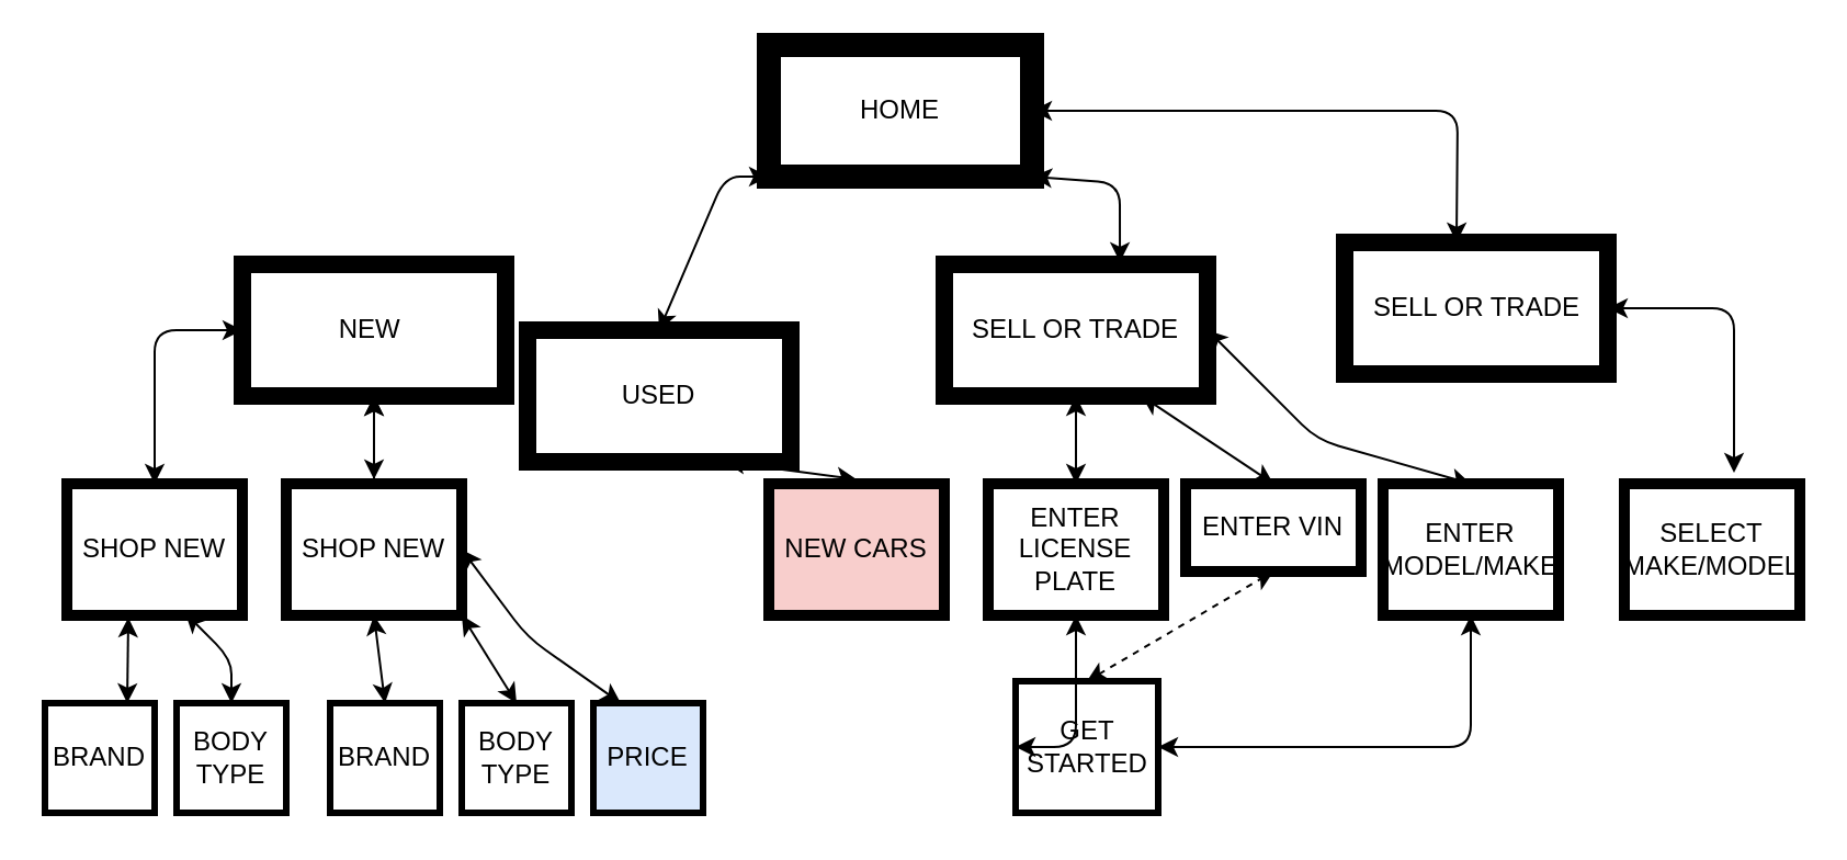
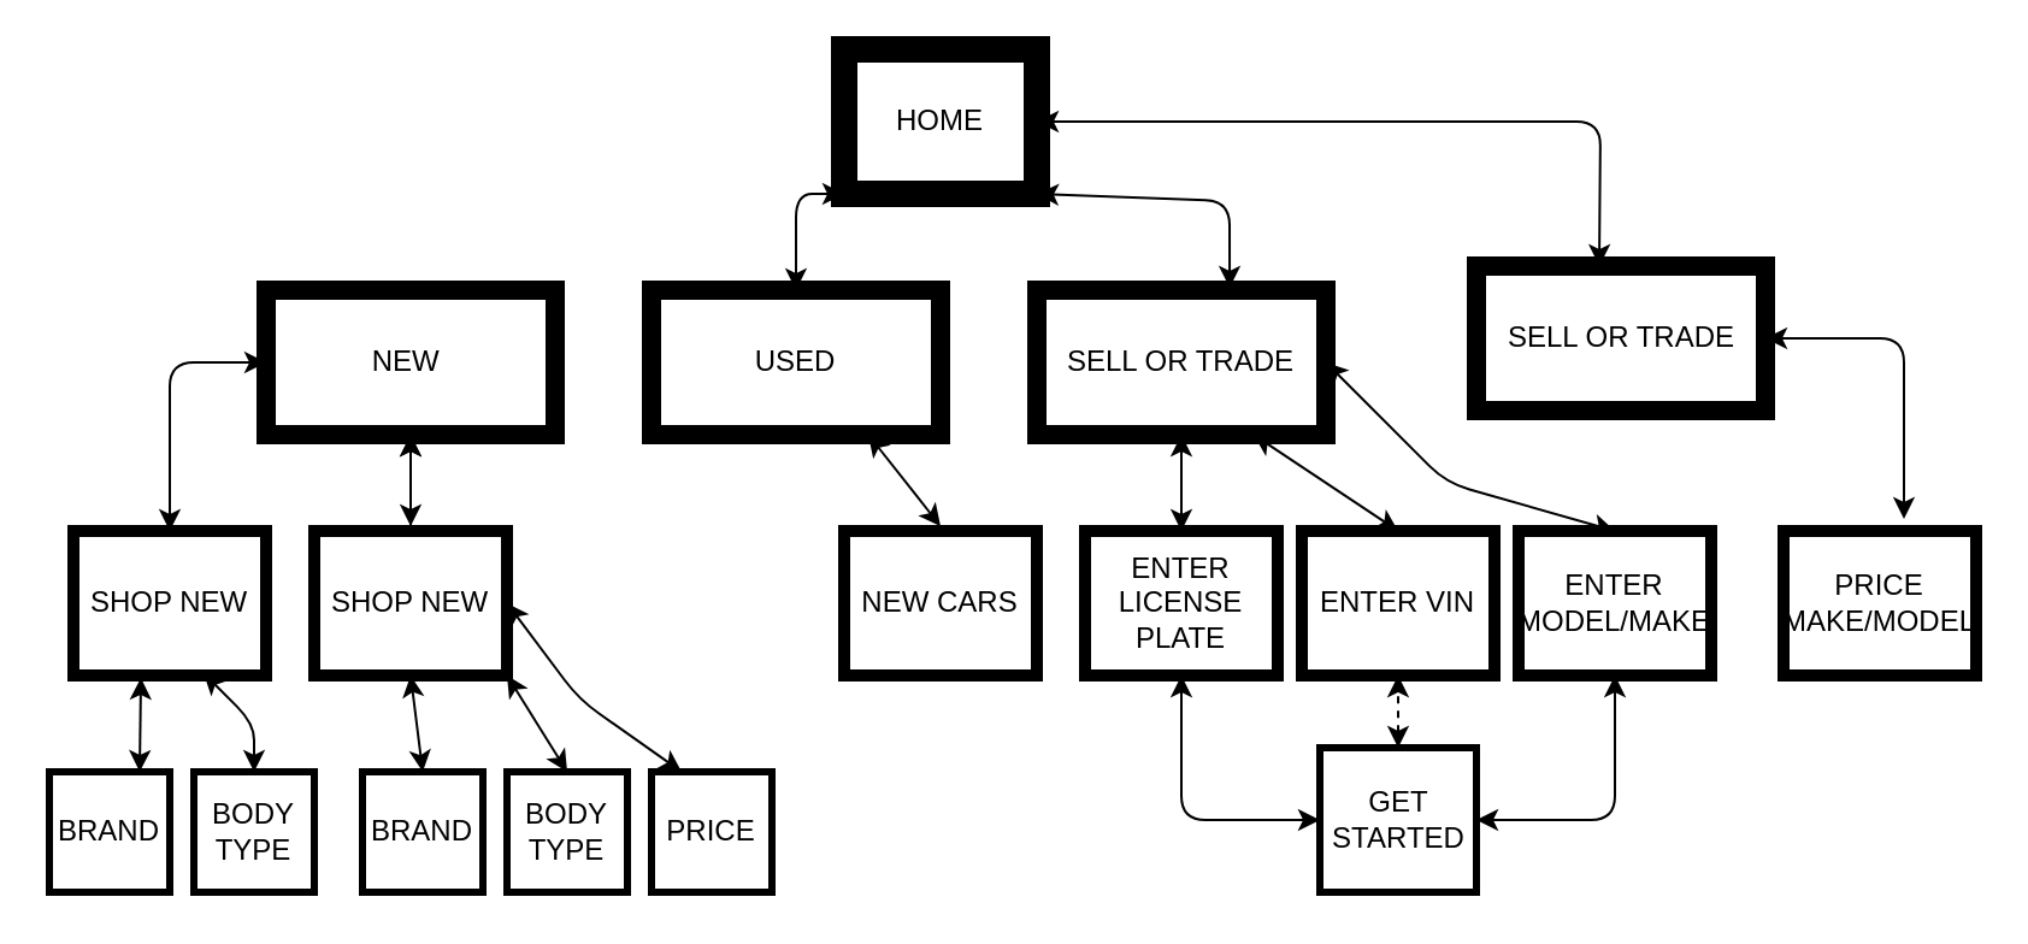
- <mxCell id="2" value="HOME" style="rounded=0;whiteSpace=wrap;html=1;strokeWidth=11;" vertex="1" parent="1"><mxGeometry x="350" y="20" width="120" height="60" as="geometry" /></mxCell>
+ <mxCell id="2" value="HOME" style="rounded=0;whiteSpace=wrap;html=1;strokeWidth=11;" vertex="1" parent="1"><mxGeometry x="350" y="20" width="80" height="60" as="geometry" /></mxCell>
- <mxCell id="19" value="USED" style="rounded=0;whiteSpace=wrap;html=1;strokeWidth=8;" vertex="1" parent="1"><mxGeometry x="240" y="150" width="120" height="60" as="geometry" /></mxCell>
+ <mxCell id="19" value="USED" style="rounded=0;whiteSpace=wrap;html=1;strokeWidth=8;" vertex="1" parent="1"><mxGeometry x="270" y="120" width="120" height="60" as="geometry" /></mxCell>
- <mxCell id="26" value="ENTER VIN" style="rounded=0;whiteSpace=wrap;html=1;strokeWidth=5;" vertex="1" parent="1"><mxGeometry x="540" y="220" width="80" height="40" as="geometry" /></mxCell>
+ <mxCell id="26" value="ENTER VIN" style="rounded=0;whiteSpace=wrap;html=1;strokeWidth=5;" vertex="1" parent="1"><mxGeometry x="540" y="220" width="80" height="60" as="geometry" /></mxCell>
- <mxCell id="21" value="NEW CARS" style="rounded=0;whiteSpace=wrap;html=1;strokeWidth=5;fillColor=#f8cecc;" vertex="1" parent="1"><mxGeometry x="350" y="220" width="80" height="60" as="geometry" /></mxCell>
+ <mxCell id="21" value="NEW CARS" style="rounded=0;whiteSpace=wrap;html=1;strokeWidth=5;" vertex="1" parent="1"><mxGeometry x="350" y="220" width="80" height="60" as="geometry" /></mxCell>
- <mxCell id="37" value="SELECT MAKE/MODEL" style="rounded=0;whiteSpace=wrap;html=1;strokeWidth=5;" vertex="1" parent="1"><mxGeometry x="740" y="220" width="80" height="60" as="geometry" /></mxCell>
+ <mxCell id="37" value="PRICE MAKE/MODEL" style="rounded=0;whiteSpace=wrap;html=1;strokeWidth=5;" vertex="1" parent="1"><mxGeometry x="740" y="220" width="80" height="60" as="geometry" /></mxCell>
- <mxCell id="31" value="GET STARTED" style="rounded=0;whiteSpace=wrap;html=1;strokeWidth=3;" vertex="1" parent="1"><mxGeometry x="462.5" y="310" width="65" height="60" as="geometry" /></mxCell>
+ <mxCell id="31" value="GET STARTED" style="rounded=0;whiteSpace=wrap;html=1;strokeWidth=3;" vertex="1" parent="1"><mxGeometry x="547.5" y="310" width="65" height="60" as="geometry" /></mxCell>
- <mxCell id="11" value="PRICE" style="rounded=0;whiteSpace=wrap;html=1;strokeWidth=3;fillColor=#dae8fc;" vertex="1" parent="1"><mxGeometry x="270" y="320" width="50" height="50" as="geometry" /></mxCell>
+ <mxCell id="11" value="PRICE" style="rounded=0;whiteSpace=wrap;html=1;strokeWidth=3;" vertex="1" parent="1"><mxGeometry x="270" y="320" width="50" height="50" as="geometry" /></mxCell>
